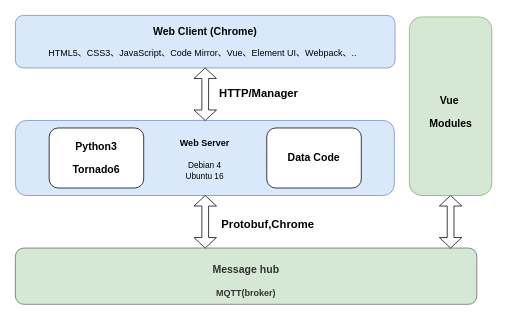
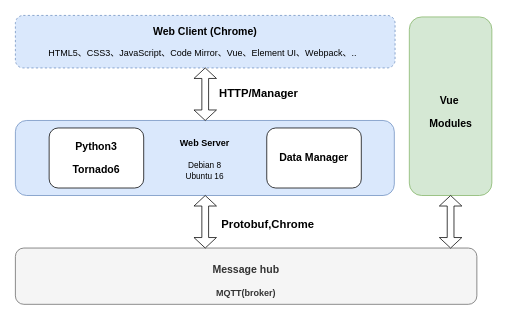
- <mxCell id="2" value="&lt;h3&gt;Web Client (Chrome)&lt;/h3&gt;&lt;font style=&quot;font-size: 12px&quot;&gt;HTML5、CSS3、JavaScript、Code Mirror、Vue、Element UI、Webpack、..&amp;nbsp;&amp;nbsp;&lt;br&gt;&lt;br&gt;&lt;/font&gt;" style="rounded=1;whiteSpace=wrap;html=1;fillColor=#dae8fc;strokeColor=#6c8ebf;" vertex="1" parent="1"><mxGeometry x="20" y="20" width="506" height="70" as="geometry" /></mxCell>
+ <mxCell id="2" value="&lt;h3&gt;Web Client (Chrome)&lt;/h3&gt;&lt;font style=&quot;font-size: 12px&quot;&gt;HTML5、CSS3、JavaScript、Code Mirror、Vue、Element UI、Webpack、..&amp;nbsp;&amp;nbsp;&lt;br&gt;&lt;br&gt;&lt;/font&gt;" style="rounded=1;whiteSpace=wrap;html=1;fillColor=#dae8fc;strokeColor=#6c8ebf;dashed=1;" vertex="1" parent="1"><mxGeometry x="20" y="20" width="506" height="70" as="geometry" /></mxCell>
- <mxCell id="3" value="&lt;h2&gt;&lt;h3&gt;&lt;font&gt;&lt;span style=&quot;font-size: 12px ; white-space: normal ; background-color: rgb(218 , 232 , 252)&quot;&gt;Web Server&lt;/span&gt;&lt;/font&gt;&lt;/h3&gt;&lt;font&gt;&lt;font style=&quot;font-size: 11px&quot;&gt;Debian 4&lt;br&gt;&lt;span style=&quot;white-space: normal ; background-color: rgb(218 , 232 , 252)&quot;&gt;Ubuntu 16&lt;/span&gt;&lt;/font&gt;&lt;/font&gt;&lt;/h2&gt;" style="rounded=1;whiteSpace=wrap;html=1;fillColor=#dae8fc;strokeColor=#6c8ebf;verticalAlign=top;" vertex="1" parent="1"><mxGeometry x="20" y="160" width="505" height="100" as="geometry" /></mxCell>
+ <mxCell id="3" value="&lt;h2&gt;&lt;h3&gt;&lt;font&gt;&lt;span style=&quot;font-size: 12px ; white-space: normal ; background-color: rgb(218 , 232 , 252)&quot;&gt;Web Server&lt;/span&gt;&lt;/font&gt;&lt;/h3&gt;&lt;font&gt;&lt;font style=&quot;font-size: 11px&quot;&gt;Debian 8&lt;br&gt;&lt;span style=&quot;white-space: normal ; background-color: rgb(218 , 232 , 252)&quot;&gt;Ubuntu 16&lt;/span&gt;&lt;/font&gt;&lt;/font&gt;&lt;/h2&gt;" style="rounded=1;whiteSpace=wrap;html=1;fillColor=#dae8fc;strokeColor=#6c8ebf;verticalAlign=top;" vertex="1" parent="1"><mxGeometry x="20" y="160" width="505" height="100" as="geometry" /></mxCell>
- <mxCell id="13" value="&lt;h3&gt;Data Code&lt;/h3&gt;" style="rounded=1;whiteSpace=wrap;html=1;labelBackgroundColor=#ffffff;" vertex="1" parent="1"><mxGeometry x="355" y="170" width="126" height="80" as="geometry" /></mxCell>
+ <mxCell id="13" value="&lt;h3&gt;Data Manager&lt;/h3&gt;" style="rounded=1;whiteSpace=wrap;html=1;labelBackgroundColor=#ffffff;" vertex="1" parent="1"><mxGeometry x="355" y="170" width="126" height="80" as="geometry" /></mxCell>
- <mxCell id="6" value="&lt;p style=&quot;line-height: 100%&quot;&gt;&lt;/p&gt;&lt;h3&gt;Message hub&lt;/h3&gt;&lt;h3&gt;&lt;font style=&quot;font-size: 12px&quot;&gt;MQTT(broker)&lt;/font&gt;&lt;/h3&gt;&lt;font style=&quot;font-size: 12px&quot;&gt;&lt;br&gt;&lt;/font&gt;&lt;p&gt;&lt;/p&gt;" style="rounded=1;whiteSpace=wrap;html=1;fillColor=#d5e8d4;strokeColor=#666666;align=center;verticalAlign=top;fontColor=#333333;" vertex="1" parent="1"><mxGeometry x="20" y="330" width="615" height="75" as="geometry" /></mxCell>
+ <mxCell id="6" value="&lt;p style=&quot;line-height: 100%&quot;&gt;&lt;/p&gt;&lt;h3&gt;Message hub&lt;/h3&gt;&lt;h3&gt;&lt;font style=&quot;font-size: 12px&quot;&gt;MQTT(broker)&lt;/font&gt;&lt;/h3&gt;&lt;font style=&quot;font-size: 12px&quot;&gt;&lt;br&gt;&lt;/font&gt;&lt;p&gt;&lt;/p&gt;" style="rounded=1;whiteSpace=wrap;html=1;fillColor=#f5f5f5;strokeColor=#666666;align=center;verticalAlign=top;fontColor=#333333;" vertex="1" parent="1"><mxGeometry x="20" y="330" width="615" height="75" as="geometry" /></mxCell>
